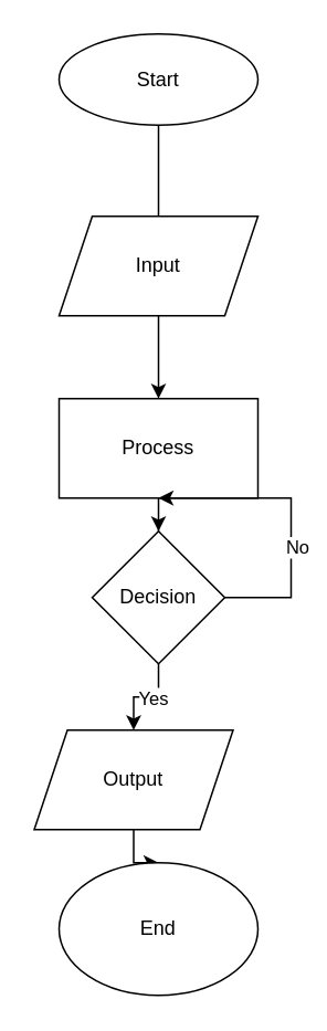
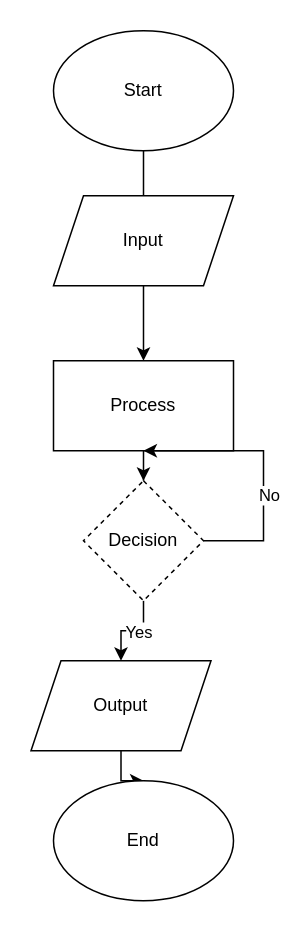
- <mxCell id="3" value="Start" style="ellipse;whiteSpace=wrap;html=1;" vertex="1" parent="1"><mxGeometry x="35" y="20" width="120" height="55" as="geometry" /></mxCell>
+ <mxCell id="3" value="Start" style="ellipse;whiteSpace=wrap;html=1;" vertex="1" parent="1"><mxGeometry x="35" y="20" width="120" height="80" as="geometry" /></mxCell>
- <mxCell id="12" value="Decision" style="rhombus;whiteSpace=wrap;html=1;" vertex="1" parent="1"><mxGeometry x="55" y="320" width="80" height="80" as="geometry" /></mxCell>
+ <mxCell id="12" value="Decision" style="rhombus;whiteSpace=wrap;html=1;dashed=1;" vertex="1" parent="1"><mxGeometry x="55" y="320" width="80" height="80" as="geometry" /></mxCell>
